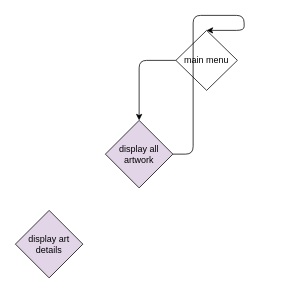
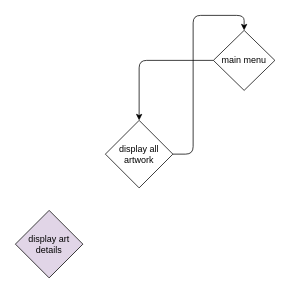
- <mxCell id="3" value="main menu" style="rhombus;whiteSpace=wrap;html=1;" vertex="1" parent="1"><mxGeometry x="234" y="40" width="82" height="80" as="geometry" /></mxCell>
+ <mxCell id="3" value="main menu" style="rhombus;whiteSpace=wrap;html=1;" vertex="1" parent="1"><mxGeometry x="284" y="40" width="82" height="80" as="geometry" /></mxCell>
- <mxCell id="5" value="display all artwork" style="rhombus;whiteSpace=wrap;html=1;fillColor=#e1d5e7;" vertex="1" parent="1"><mxGeometry x="140" y="160" width="90" height="90" as="geometry" /></mxCell>
+ <mxCell id="5" value="display all artwork" style="rhombus;whiteSpace=wrap;html=1;" vertex="1" parent="1"><mxGeometry x="140" y="160" width="90" height="90" as="geometry" /></mxCell>
